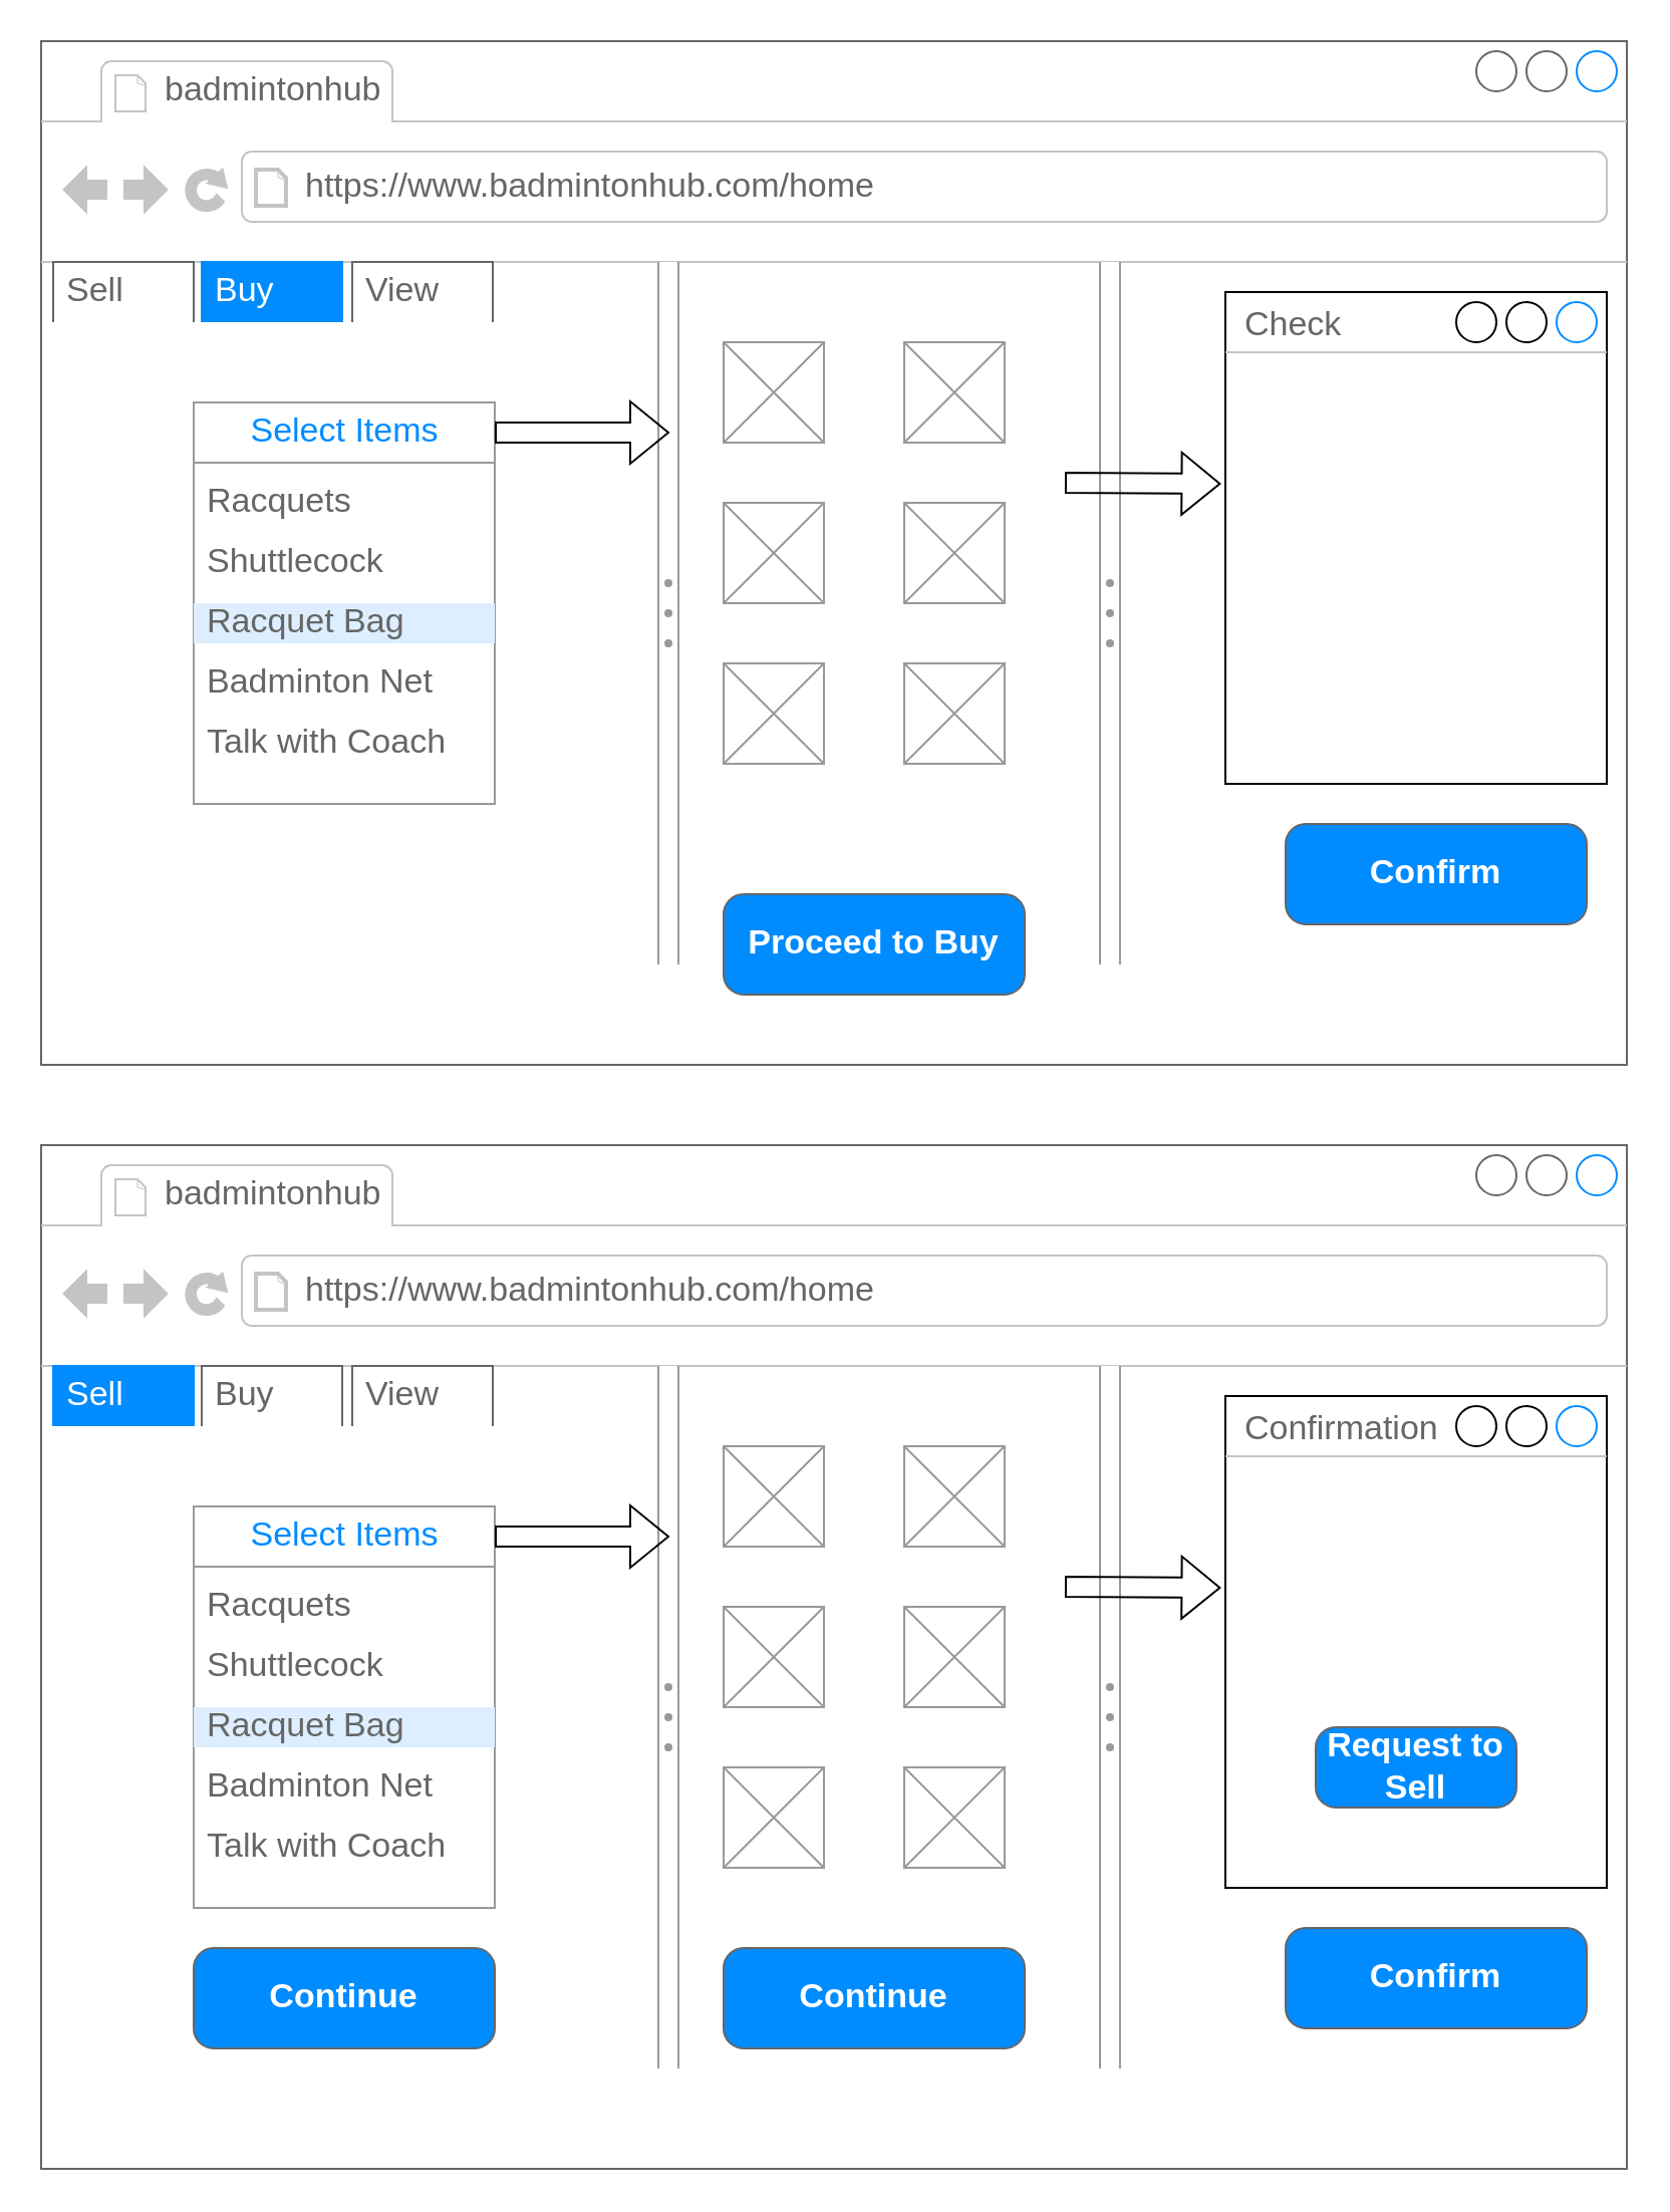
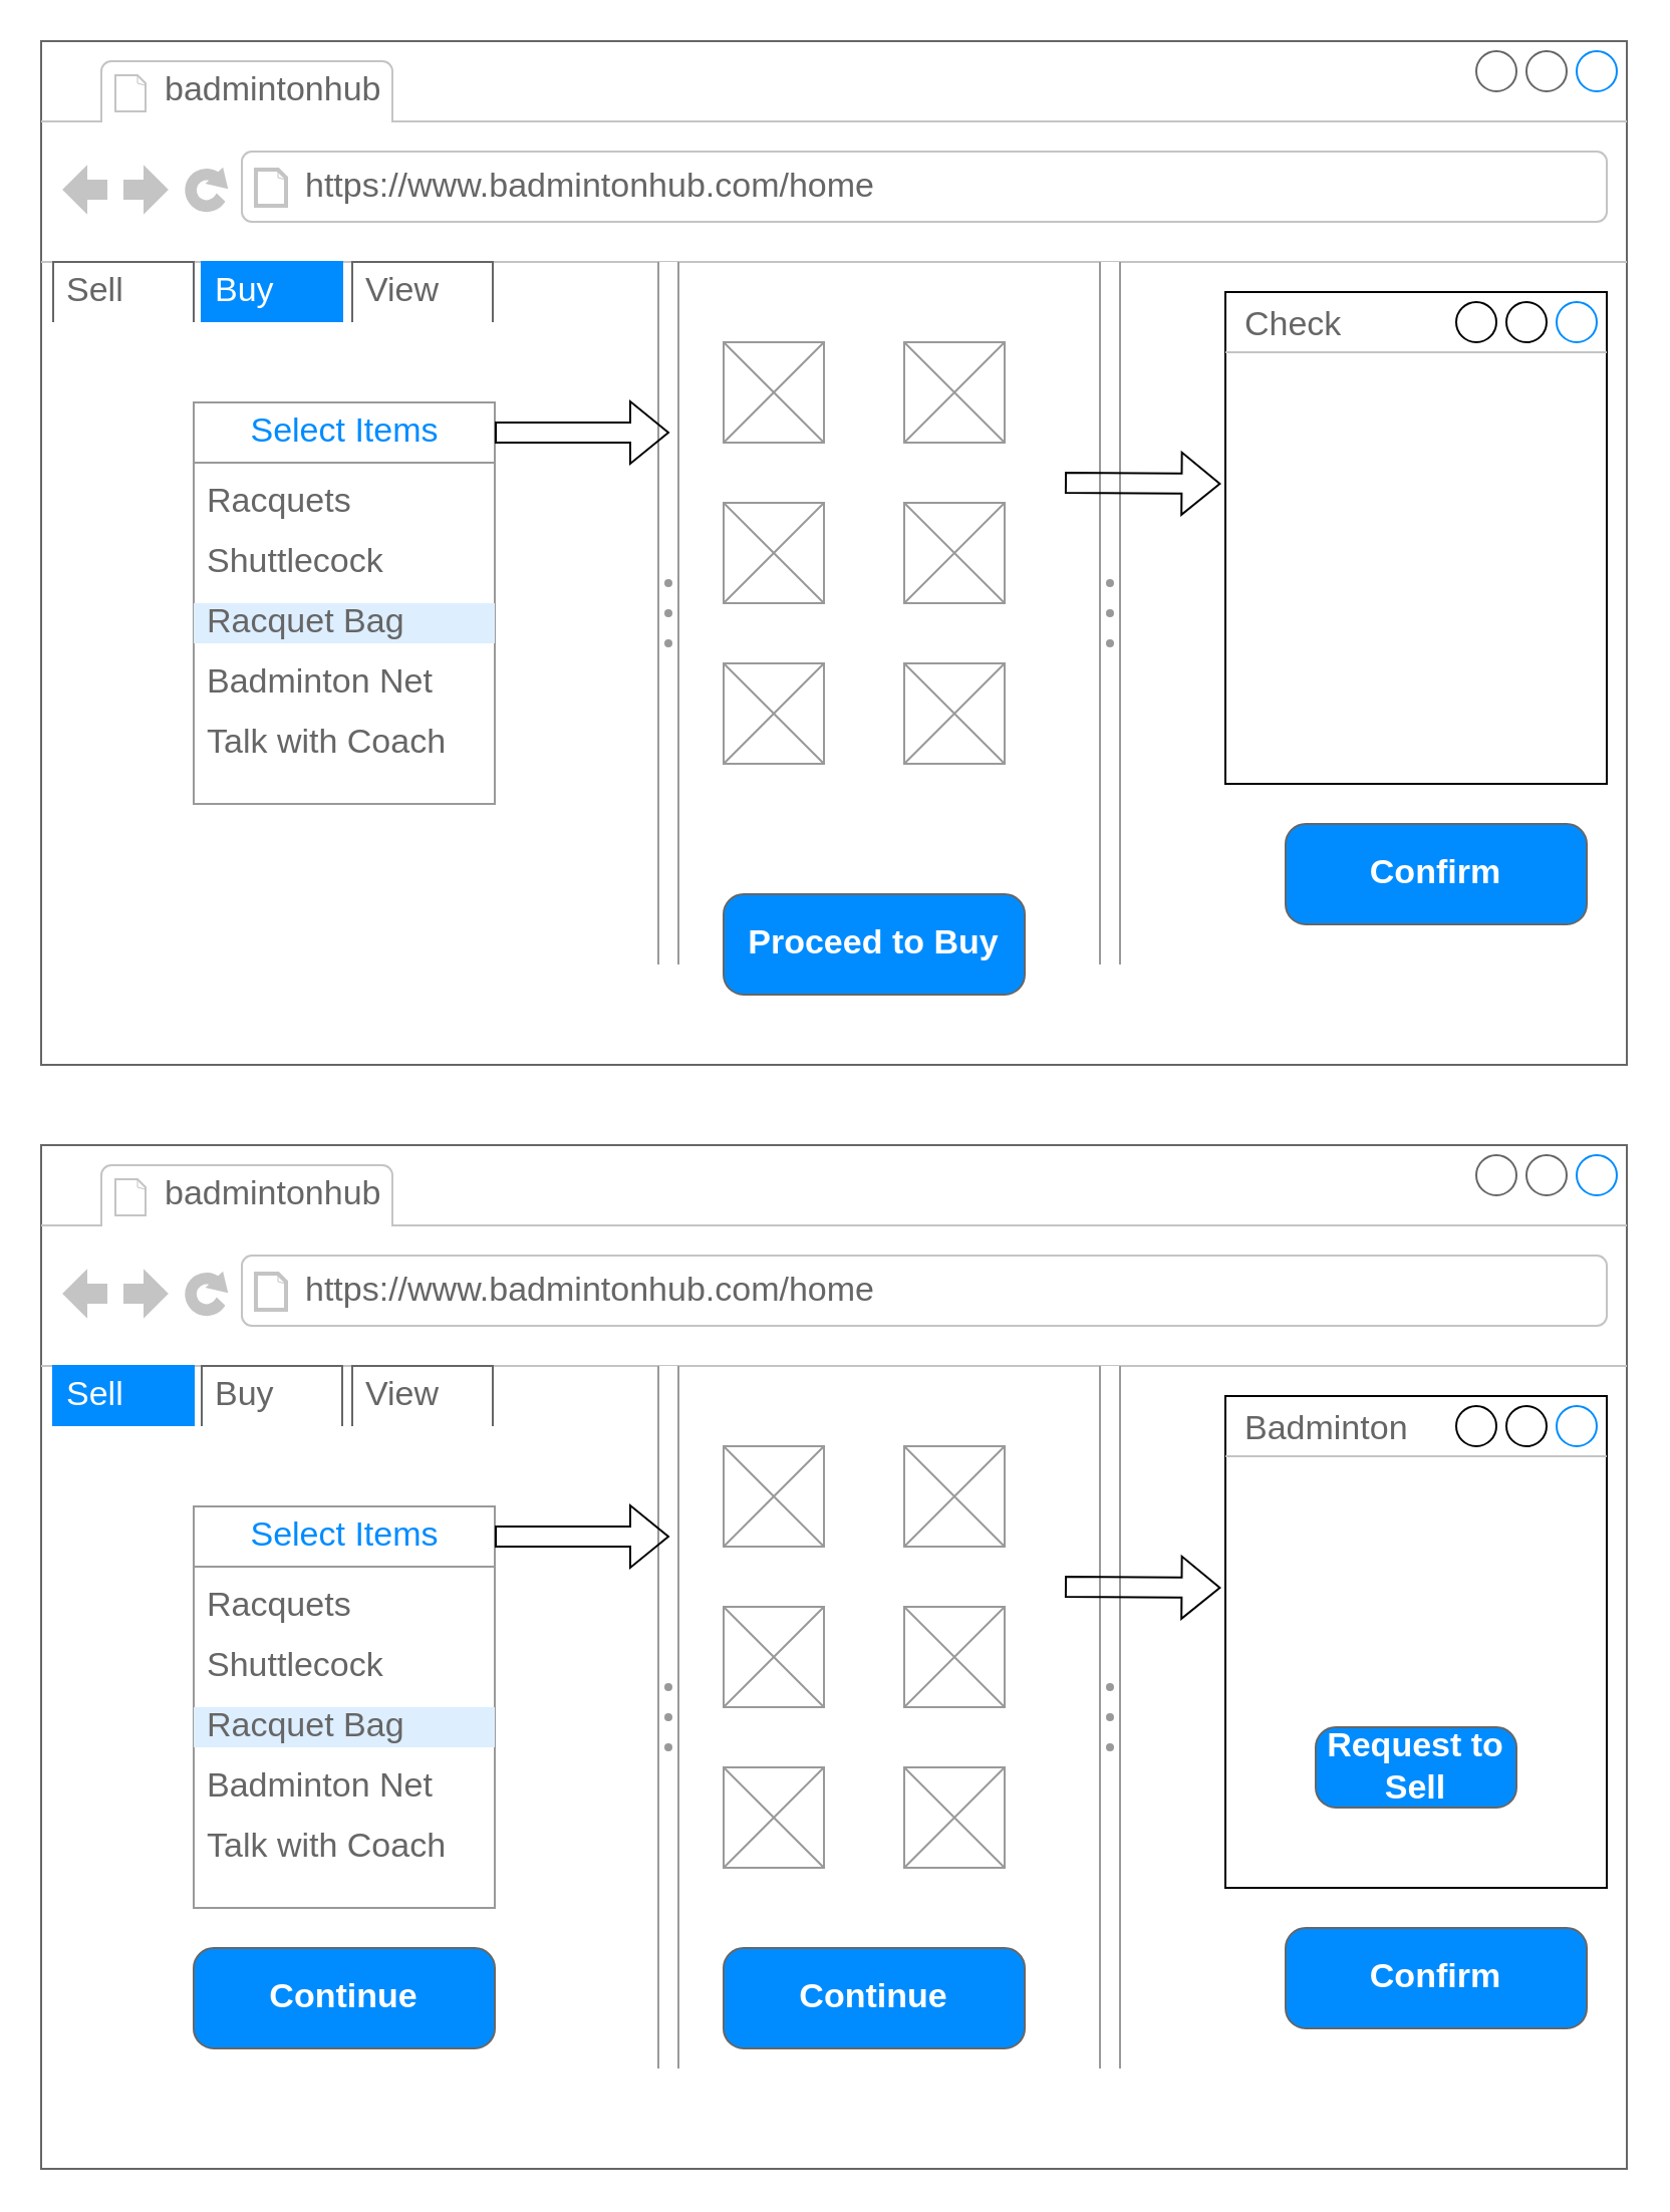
- <mxCell id="52" value="Confirmation" style="strokeWidth=1;shadow=0;dashed=0;align=center;html=1;shape=mxgraph.mockup.containers.window;align=left;verticalAlign=top;spacingLeft=8;strokeColor2=#008cff;strokeColor3=#c4c4c4;fontColor=#666666;mainText=;fontSize=17;labelBackgroundColor=none;" vertex="1" parent="28"><mxGeometry x="590" y="125" width="190" height="245" as="geometry" /></mxCell>
+ <mxCell id="52" value="Badminton" style="strokeWidth=1;shadow=0;dashed=0;align=center;html=1;shape=mxgraph.mockup.containers.window;align=left;verticalAlign=top;spacingLeft=8;strokeColor2=#008cff;strokeColor3=#c4c4c4;fontColor=#666666;mainText=;fontSize=17;labelBackgroundColor=none;" vertex="1" parent="28"><mxGeometry x="590" y="125" width="190" height="245" as="geometry" /></mxCell>
